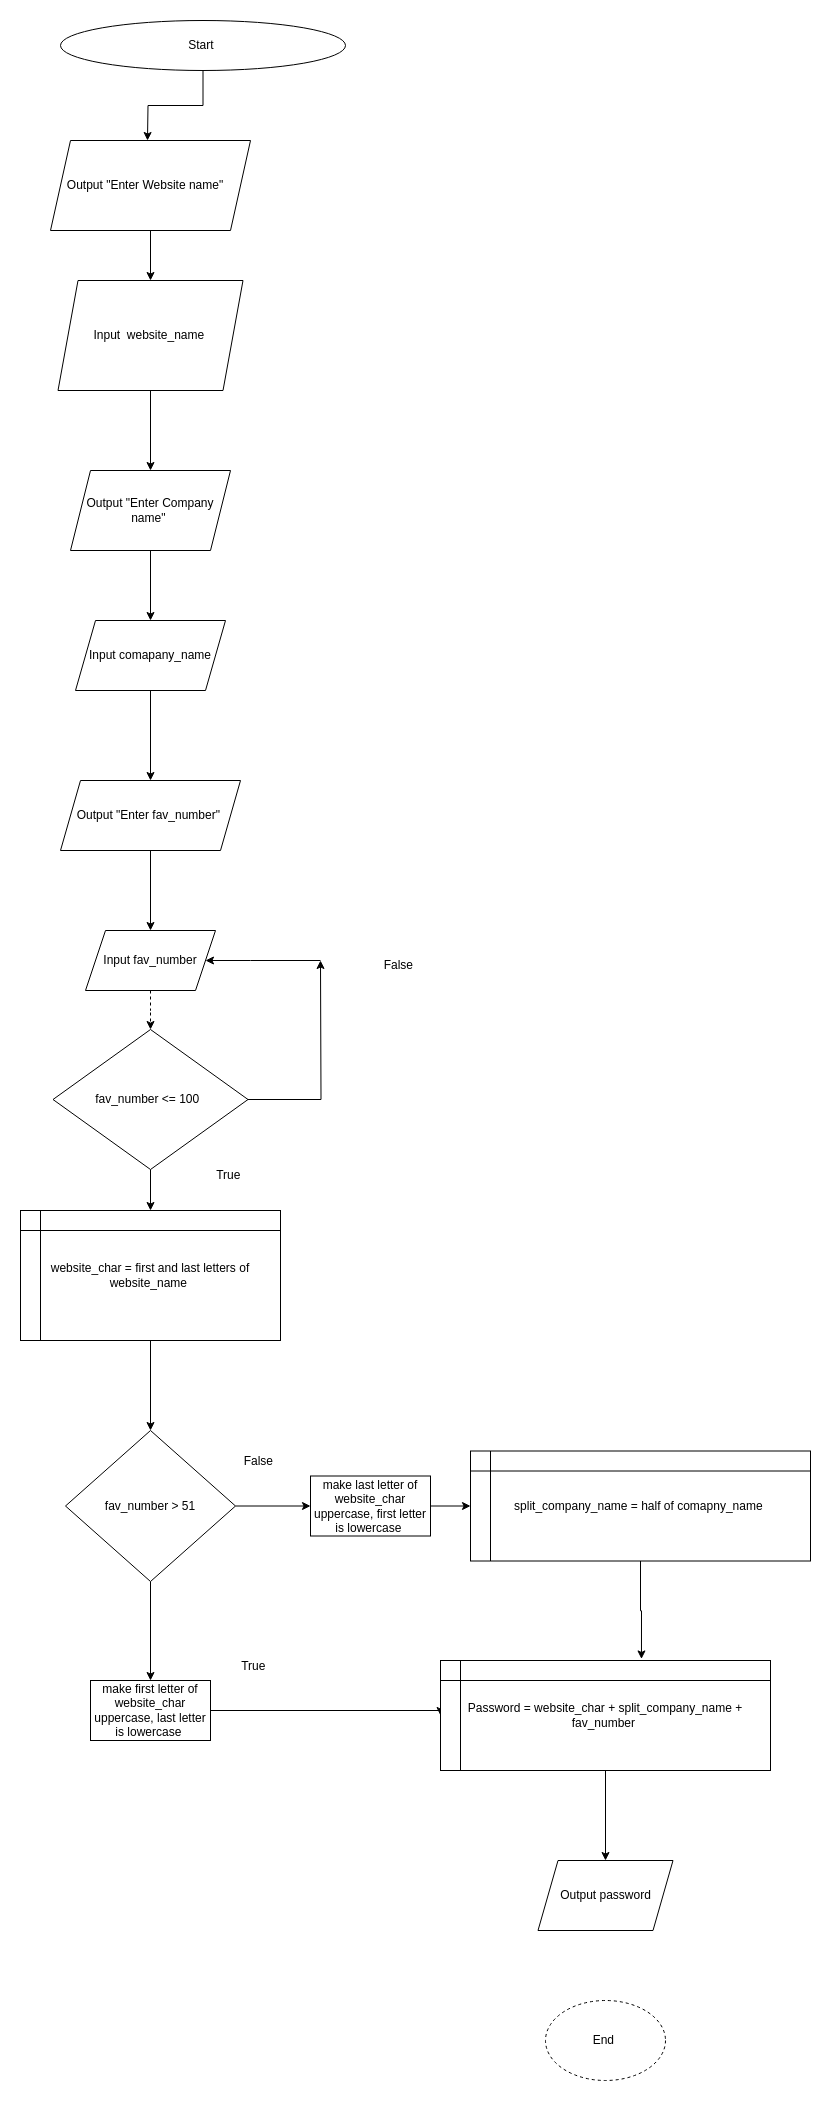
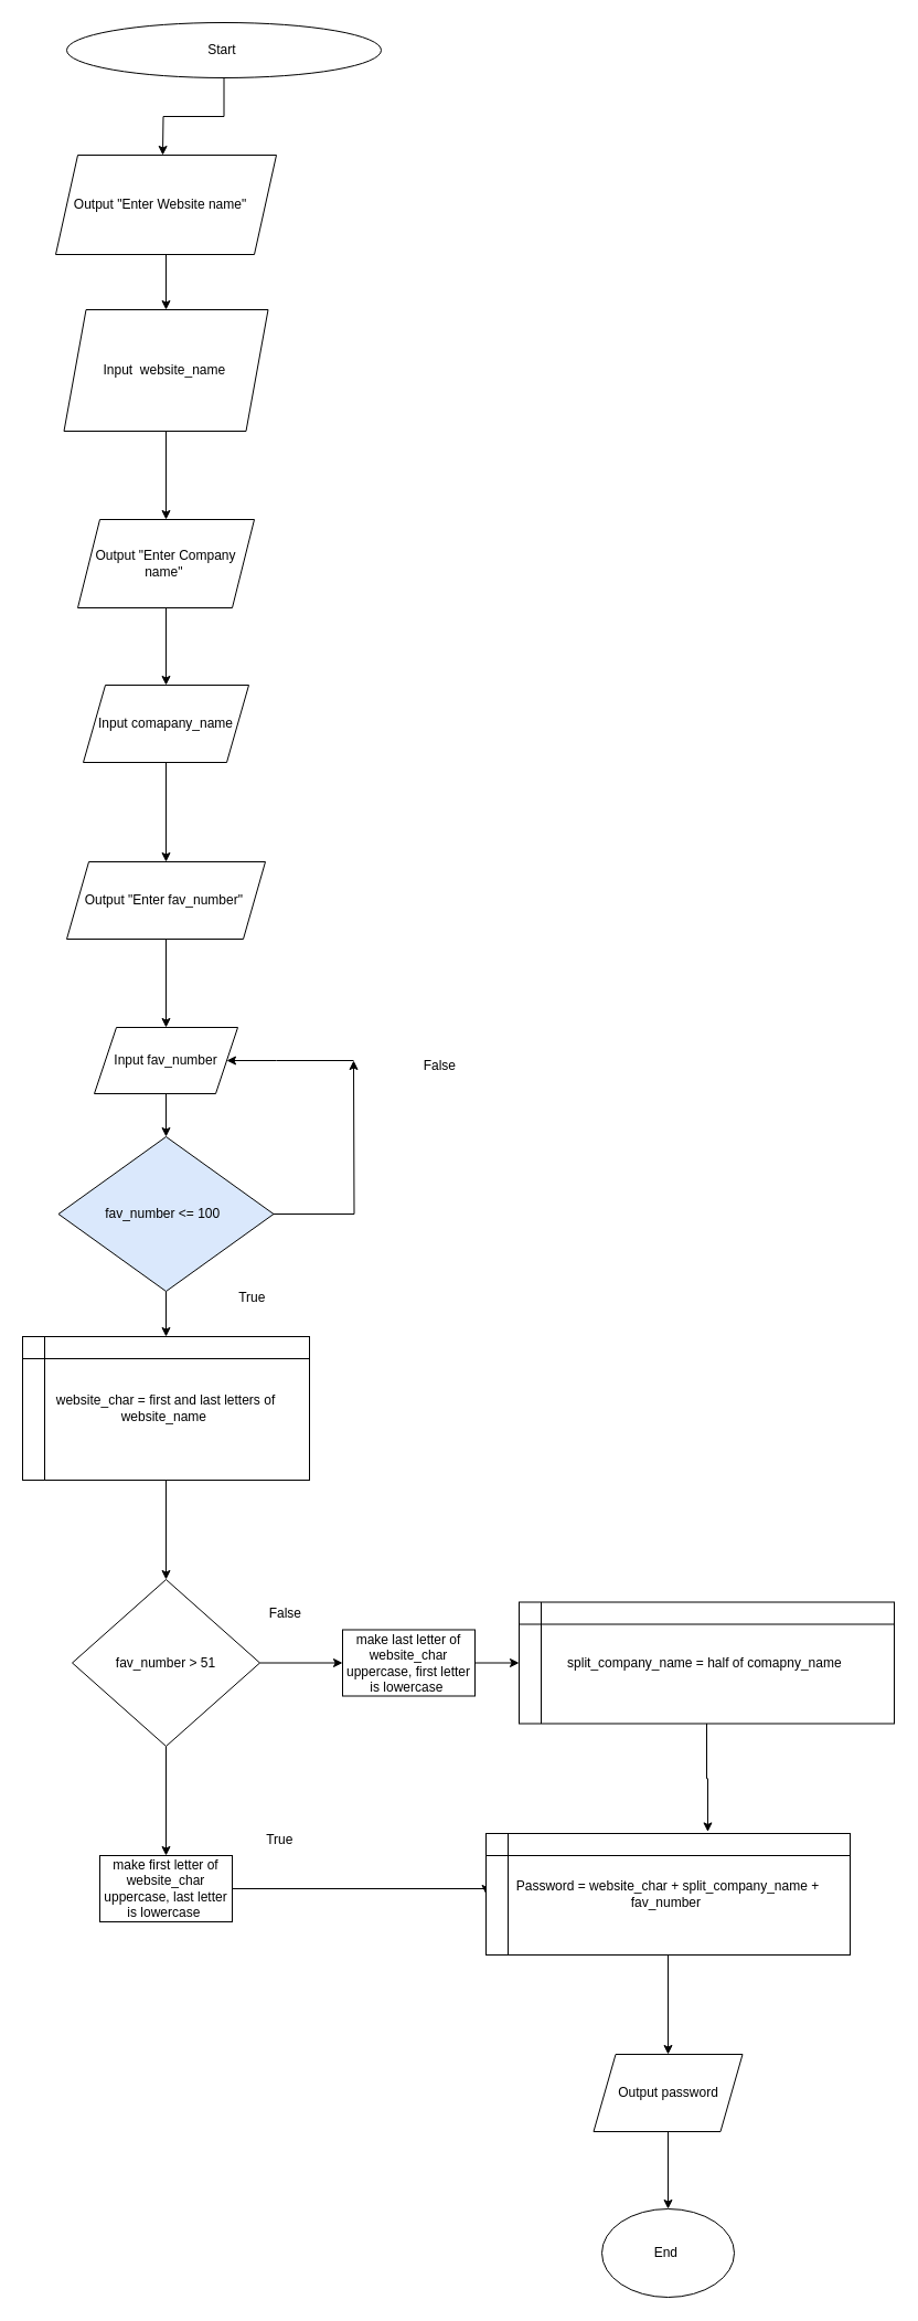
- <mxCell id="16" style="edgeStyle=orthogonalEdgeStyle;rounded=0;orthogonalLoop=1;jettySize=auto;html=1;entryX=0.5;entryY=0;entryDx=0;entryDy=0;dashed=1;" edge="1" parent="1" source="17" target="13"><mxGeometry relative="1" as="geometry" /></mxCell>
+ <mxCell id="16" style="edgeStyle=orthogonalEdgeStyle;rounded=0;orthogonalLoop=1;jettySize=auto;html=1;entryX=0.5;entryY=0;entryDx=0;entryDy=0;" edge="1" parent="1" source="17" target="13"><mxGeometry relative="1" as="geometry" /></mxCell>
- <mxCell id="13" value="fav_number &amp;lt;= 100&amp;nbsp;&amp;nbsp;" style="rhombus;whiteSpace=wrap;html=1;" vertex="1" parent="1"><mxGeometry x="52.5" y="1029" width="195" height="140" as="geometry" /></mxCell>
+ <mxCell id="13" value="fav_number &amp;lt;= 100&amp;nbsp;&amp;nbsp;" style="rhombus;whiteSpace=wrap;html=1;fillColor=#dae8fc;" vertex="1" parent="1"><mxGeometry x="52.5" y="1029" width="195" height="140" as="geometry" /></mxCell>
+ <mxCell id="30" style="edgeStyle=orthogonalEdgeStyle;rounded=0;orthogonalLoop=1;jettySize=auto;html=1;entryX=0.5;entryY=0;entryDx=0;entryDy=0;" edge="1" parent="1" source="31" target="32"><mxGeometry relative="1" as="geometry" /></mxCell>
- <mxCell id="32" value="End&amp;nbsp;" style="ellipse;whiteSpace=wrap;html=1;dashed=1;" vertex="1" parent="1"><mxGeometry x="545" y="2000" width="120" height="80" as="geometry" /></mxCell>
+ <mxCell id="32" value="End&amp;nbsp;" style="ellipse;whiteSpace=wrap;html=1;" vertex="1" parent="1"><mxGeometry x="545" y="2000" width="120" height="80" as="geometry" /></mxCell>
